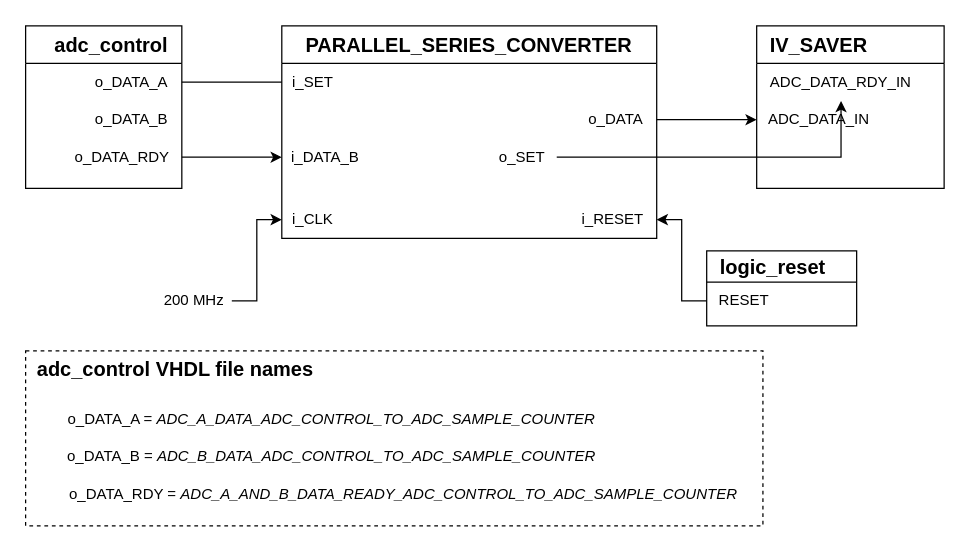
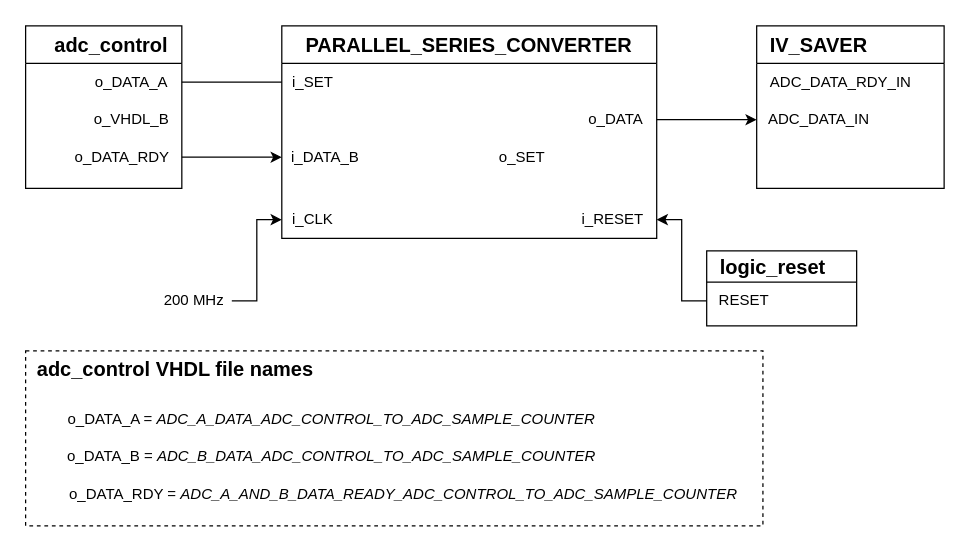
- <mxCell id="17" value="o_DATA_B" style="text;html=1;align=center;verticalAlign=middle;whiteSpace=wrap;rounded=0;" vertex="1" parent="15"><mxGeometry x="45" y="60" width="80" height="30" as="geometry" /></mxCell>
+ <mxCell id="17" value="o_VHDL_B" style="text;html=1;align=center;verticalAlign=middle;whiteSpace=wrap;rounded=0;" vertex="1" parent="15"><mxGeometry x="45" y="60" width="80" height="30" as="geometry" /></mxCell>
- <mxCell id="28" style="edgeStyle=orthogonalEdgeStyle;rounded=0;orthogonalLoop=1;jettySize=auto;html=1;" edge="1" parent="1" source="9" target="26"><mxGeometry relative="1" as="geometry" /></mxCell>
